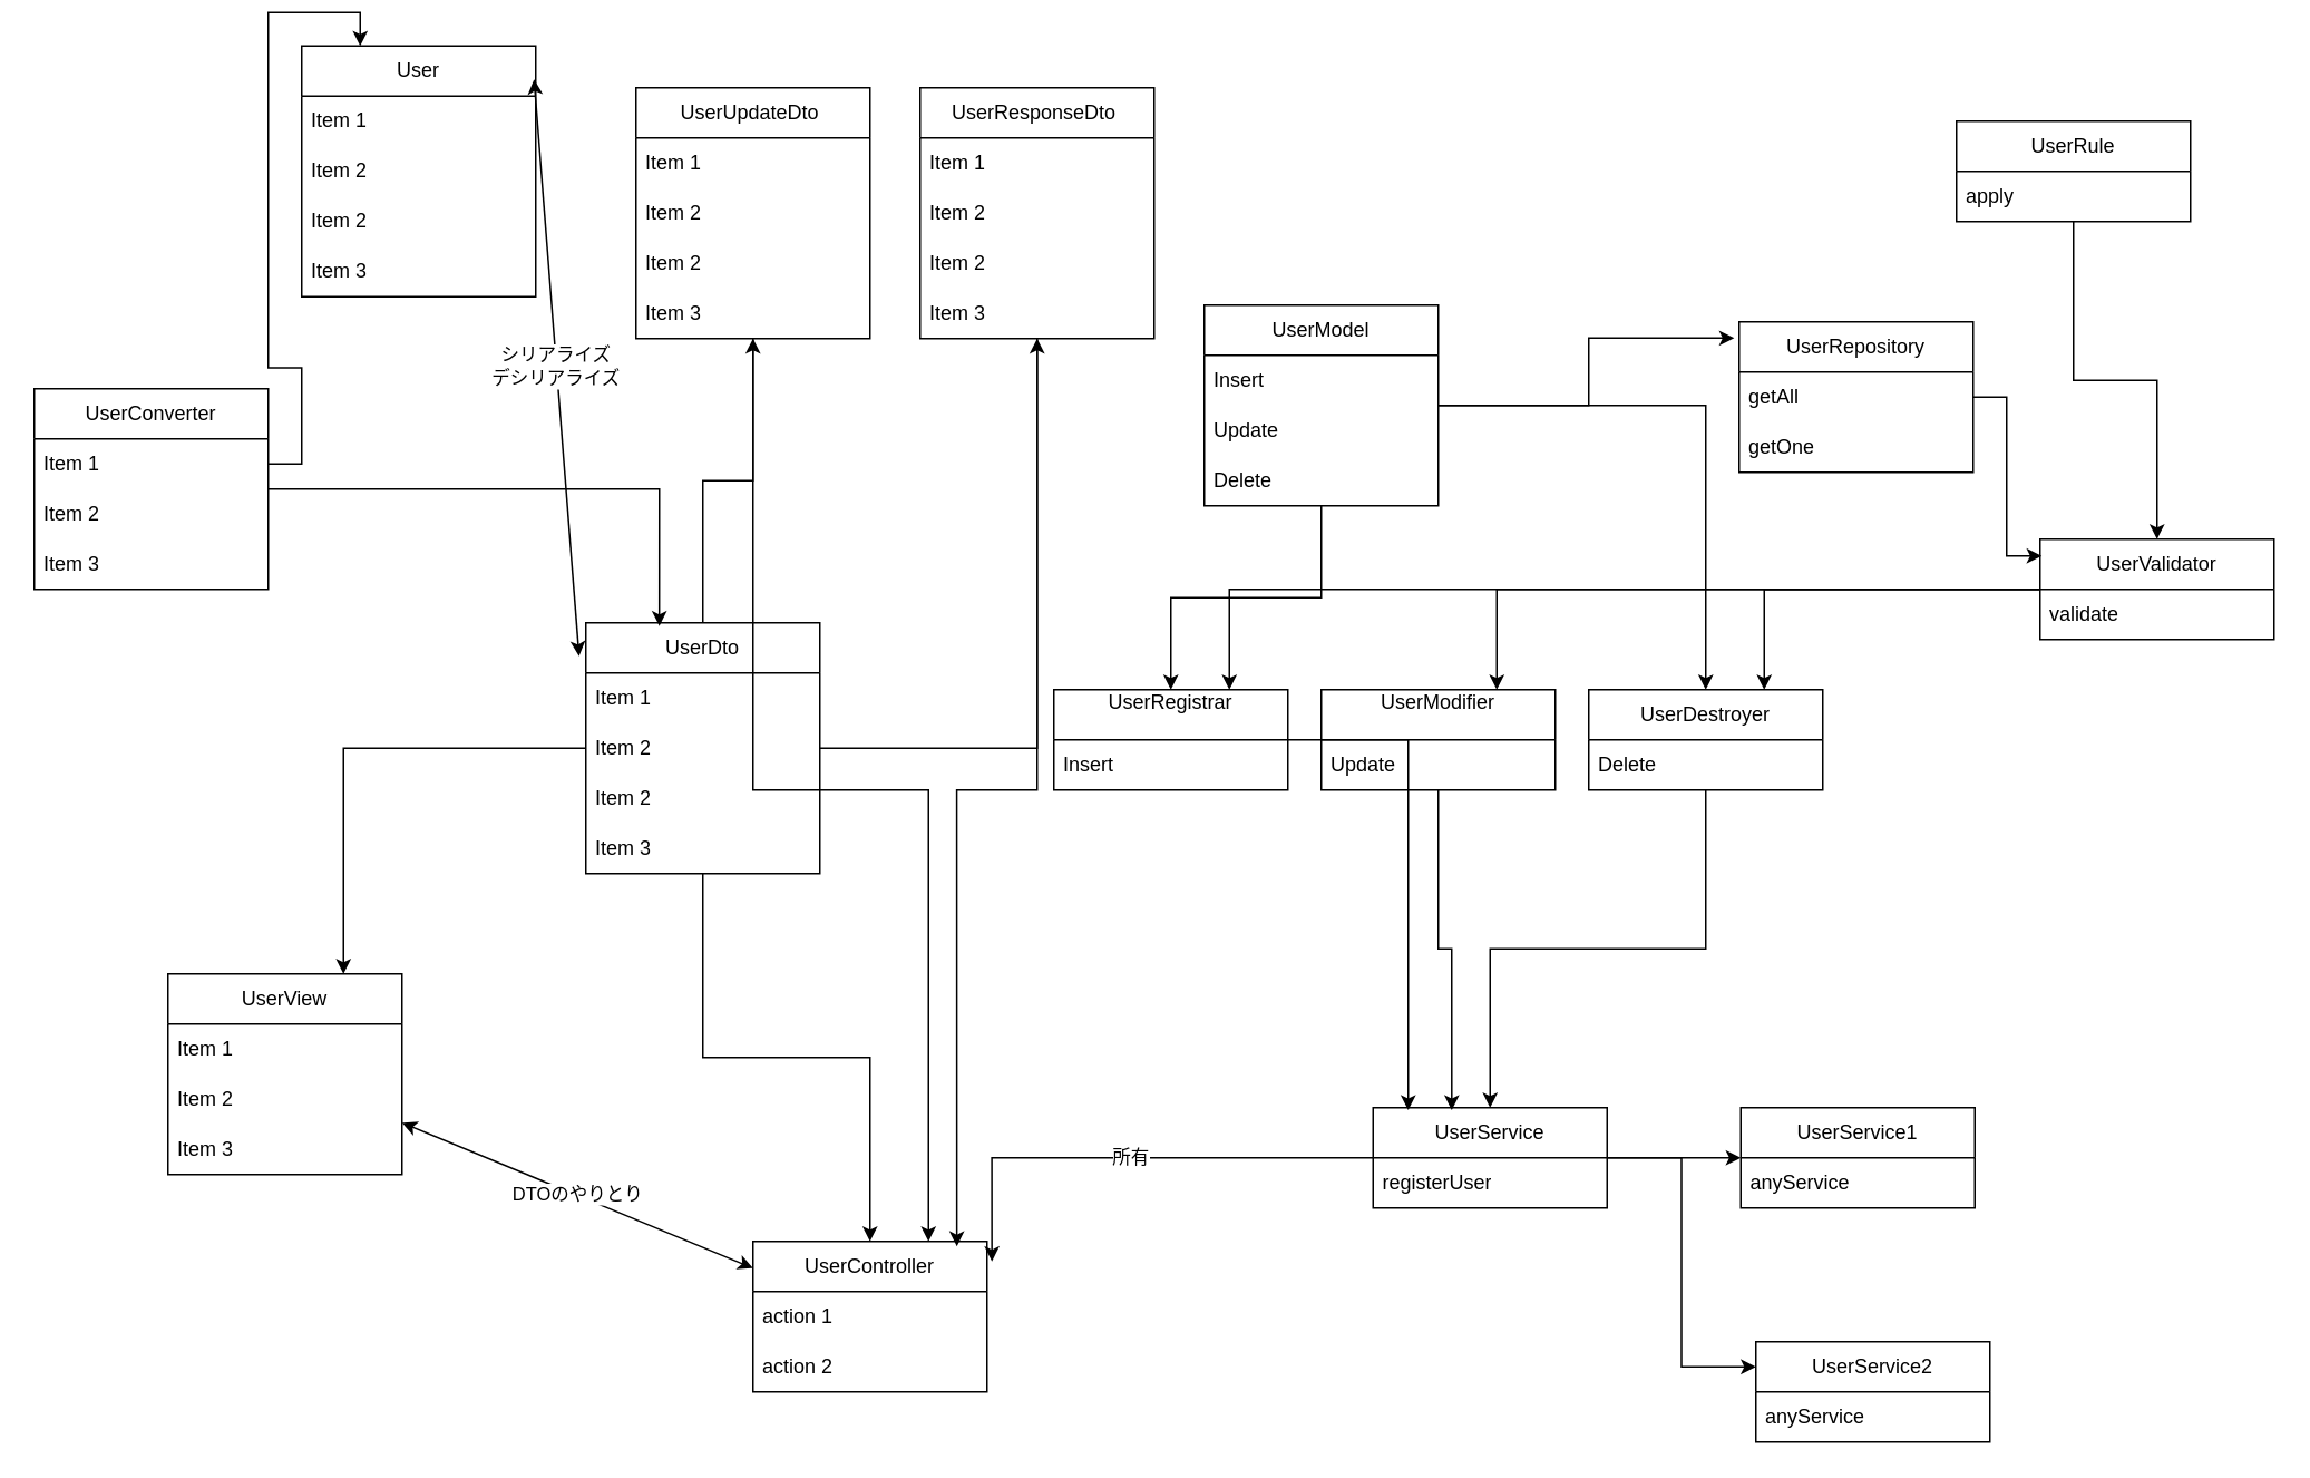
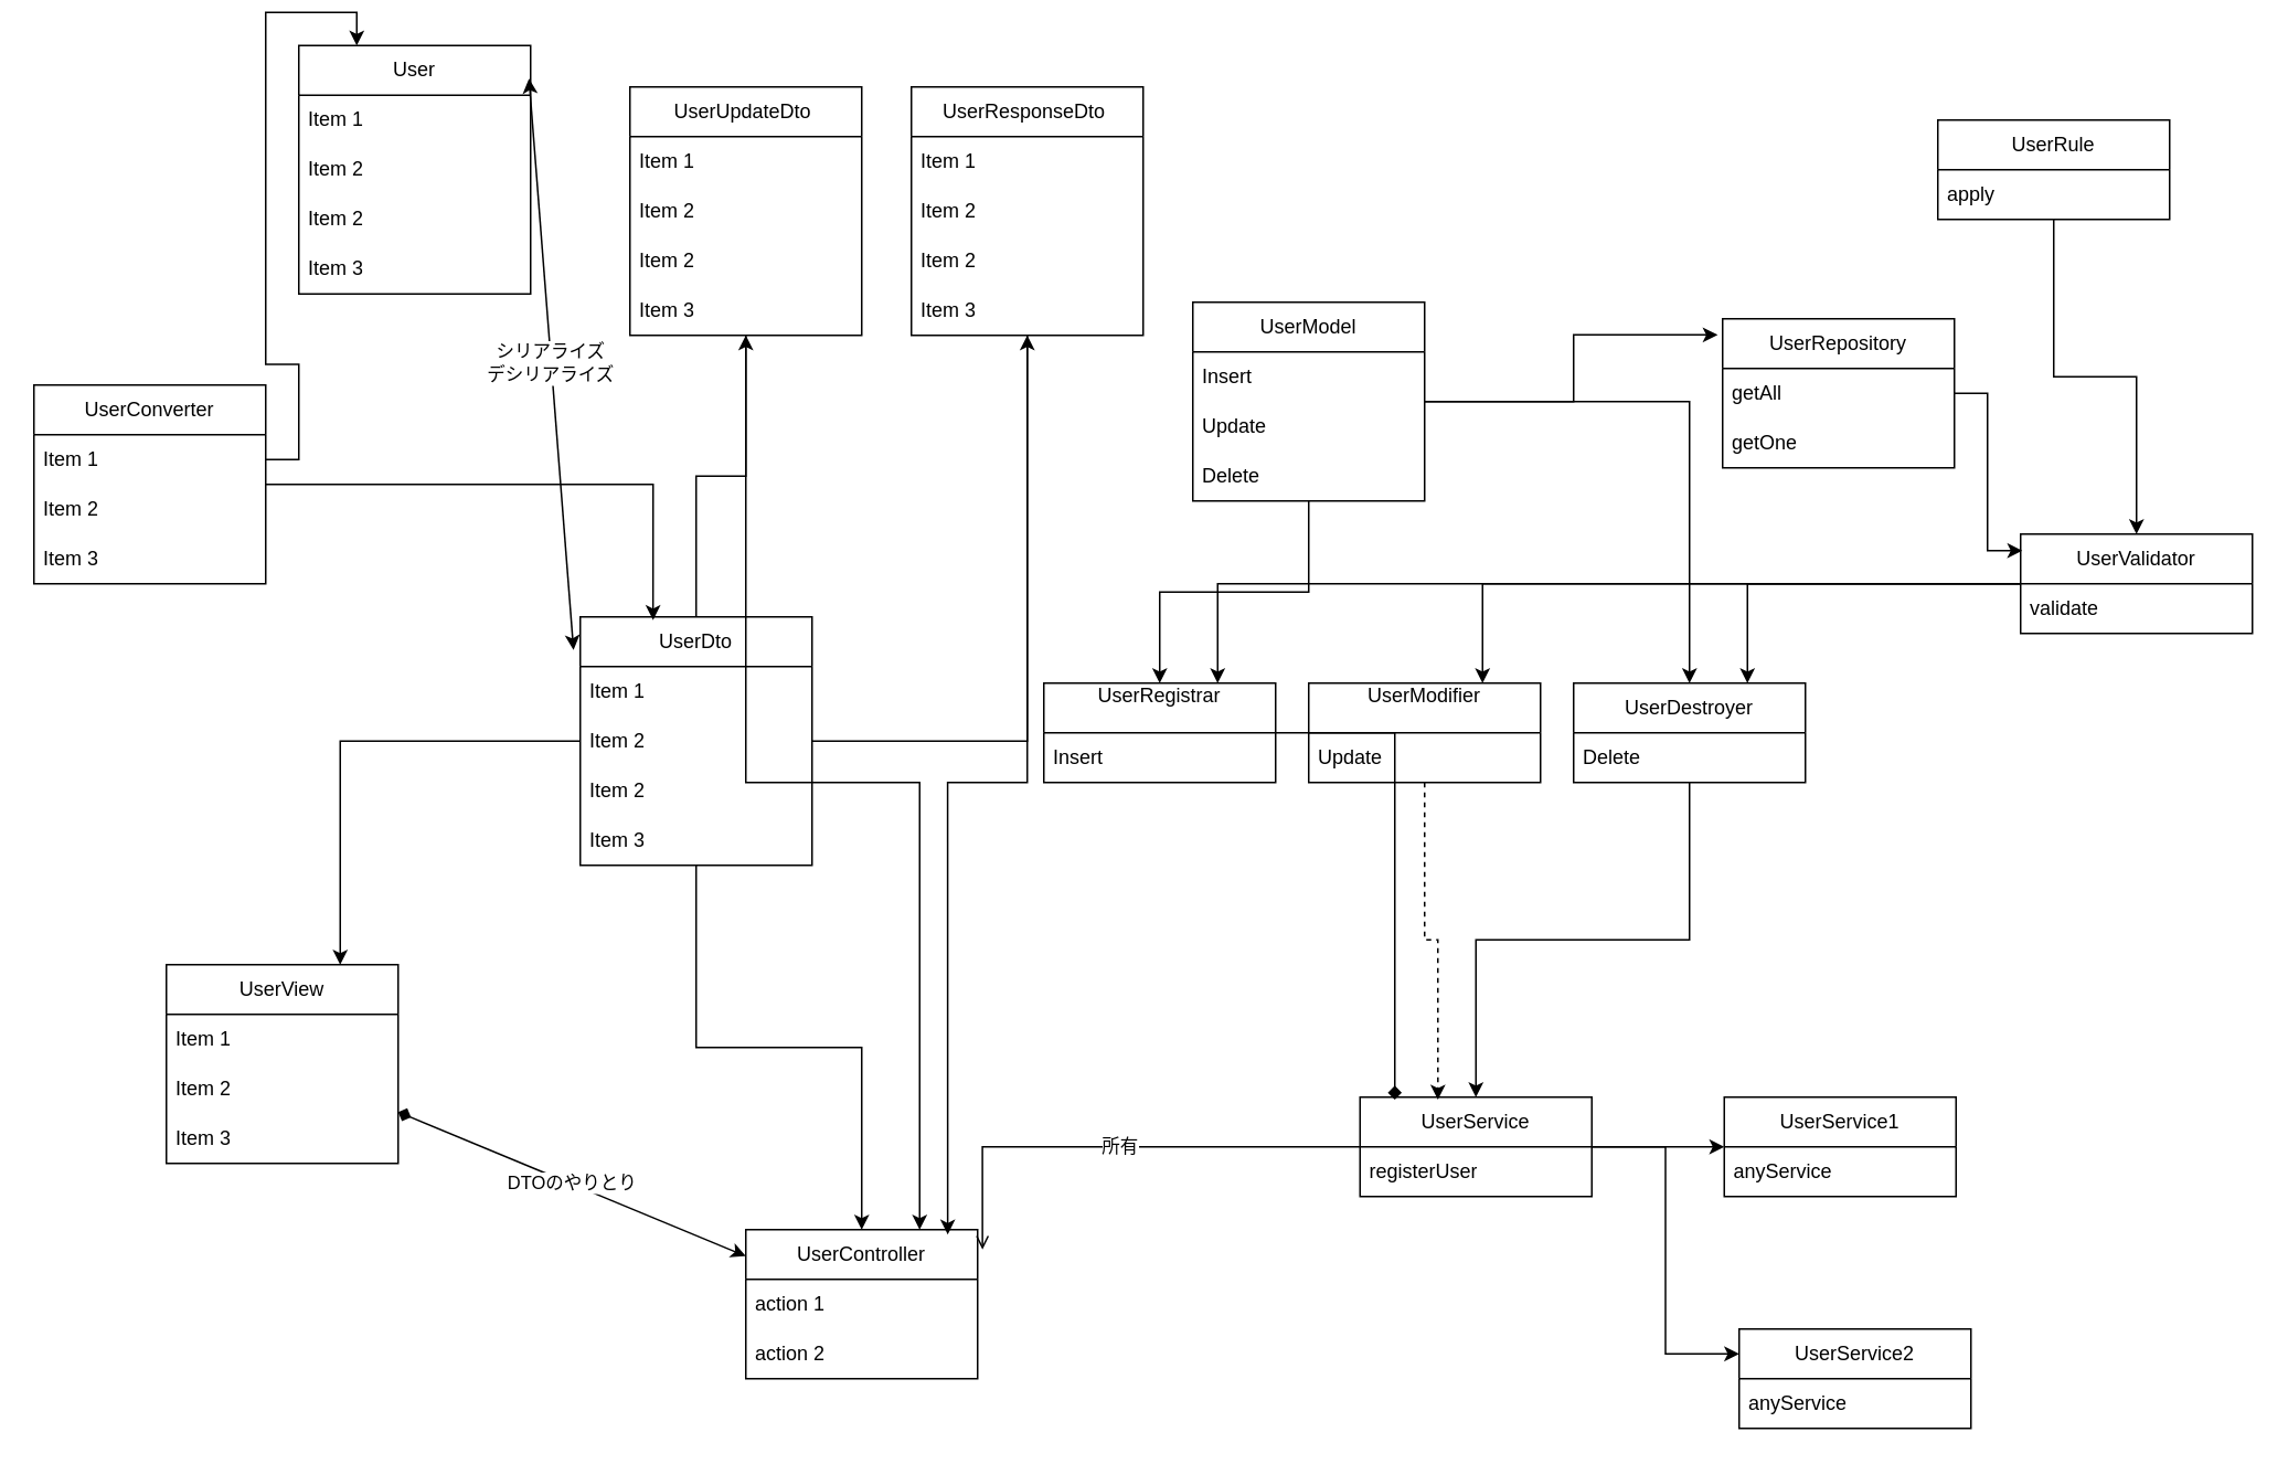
- <mxCell id="42" style="edgeStyle=orthogonalEdgeStyle;rounded=0;orthogonalLoop=1;jettySize=auto;html=1;entryX=0.336;entryY=0.025;entryDx=0;entryDy=0;entryPerimeter=0;" edge="1" parent="1" source="23" target="40"><mxGeometry relative="1" as="geometry" /></mxCell>
+ <mxCell id="42" style="edgeStyle=orthogonalEdgeStyle;rounded=0;orthogonalLoop=1;jettySize=auto;html=1;entryX=0.336;entryY=0.025;entryDx=0;entryDy=0;entryPerimeter=0;dashed=1;" edge="1" parent="1" source="23" target="40"><mxGeometry relative="1" as="geometry" /></mxCell>
- <mxCell id="43" style="edgeStyle=orthogonalEdgeStyle;rounded=0;orthogonalLoop=1;jettySize=auto;html=1;entryX=0.15;entryY=0.025;entryDx=0;entryDy=0;entryPerimeter=0;" edge="1" parent="1" source="25" target="40"><mxGeometry relative="1" as="geometry" /></mxCell>
+ <mxCell id="43" style="edgeStyle=orthogonalEdgeStyle;rounded=0;orthogonalLoop=1;jettySize=auto;html=1;entryX=0.15;entryY=0.025;entryDx=0;entryDy=0;entryPerimeter=0;endArrow=diamond;" edge="1" parent="1" source="25" target="40"><mxGeometry relative="1" as="geometry" /></mxCell>
- <mxCell id="57" value="DTOのやりとり" style="endArrow=classic;startArrow=classic;html=1;rounded=0;" edge="1" parent="1" source="44" target="53"><mxGeometry width="50" height="50" relative="1" as="geometry"><mxPoint x="590" y="655" as="sourcePoint" /><mxPoint x="640" y="605" as="targetPoint" /></mxGeometry></mxCell>
+ <mxCell id="57" value="DTOのやりとり" style="endArrow=diamond;startArrow=classic;html=1;rounded=0;" edge="1" parent="1" source="44" target="53"><mxGeometry width="50" height="50" relative="1" as="geometry"><mxPoint x="590" y="655" as="sourcePoint" /><mxPoint x="640" y="605" as="targetPoint" /></mxGeometry></mxCell>
- <mxCell id="52" value="所有" style="edgeStyle=orthogonalEdgeStyle;rounded=0;orthogonalLoop=1;jettySize=auto;html=1;entryX=1.021;entryY=0.133;entryDx=0;entryDy=0;entryPerimeter=0;" edge="1" parent="1" source="40" target="44"><mxGeometry relative="1" as="geometry" /></mxCell>
+ <mxCell id="52" value="所有" style="edgeStyle=orthogonalEdgeStyle;rounded=0;orthogonalLoop=1;jettySize=auto;html=1;entryX=1.021;entryY=0.133;entryDx=0;entryDy=0;entryPerimeter=0;endArrow=open;" edge="1" parent="1" source="40" target="44"><mxGeometry relative="1" as="geometry" /></mxCell>
